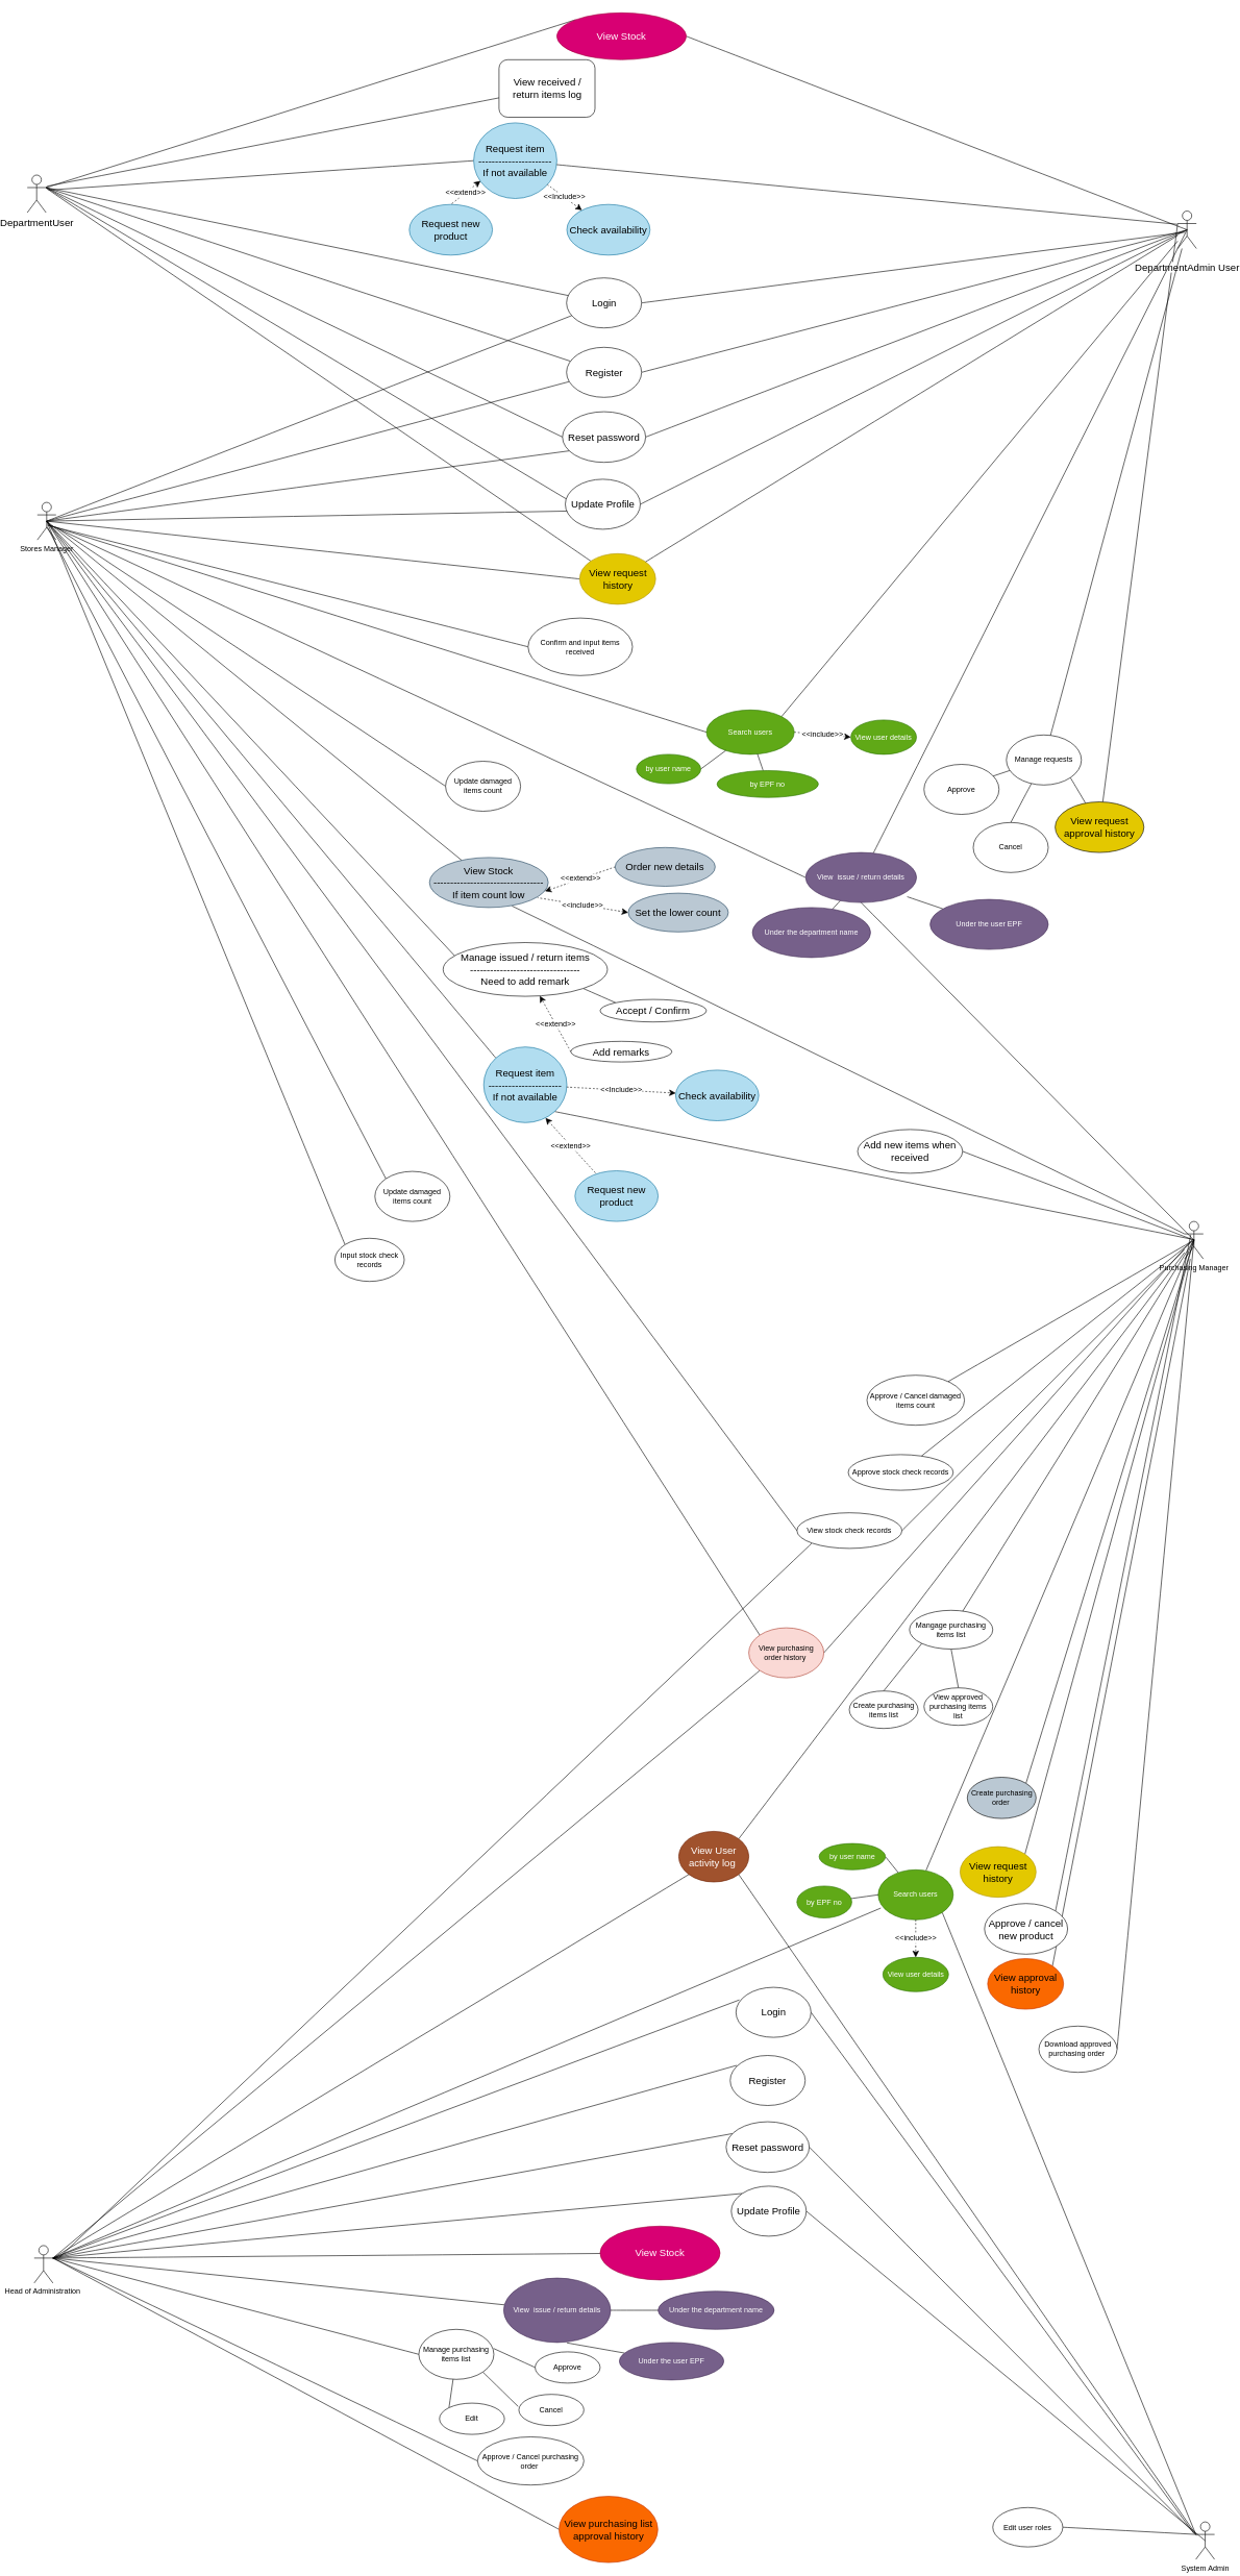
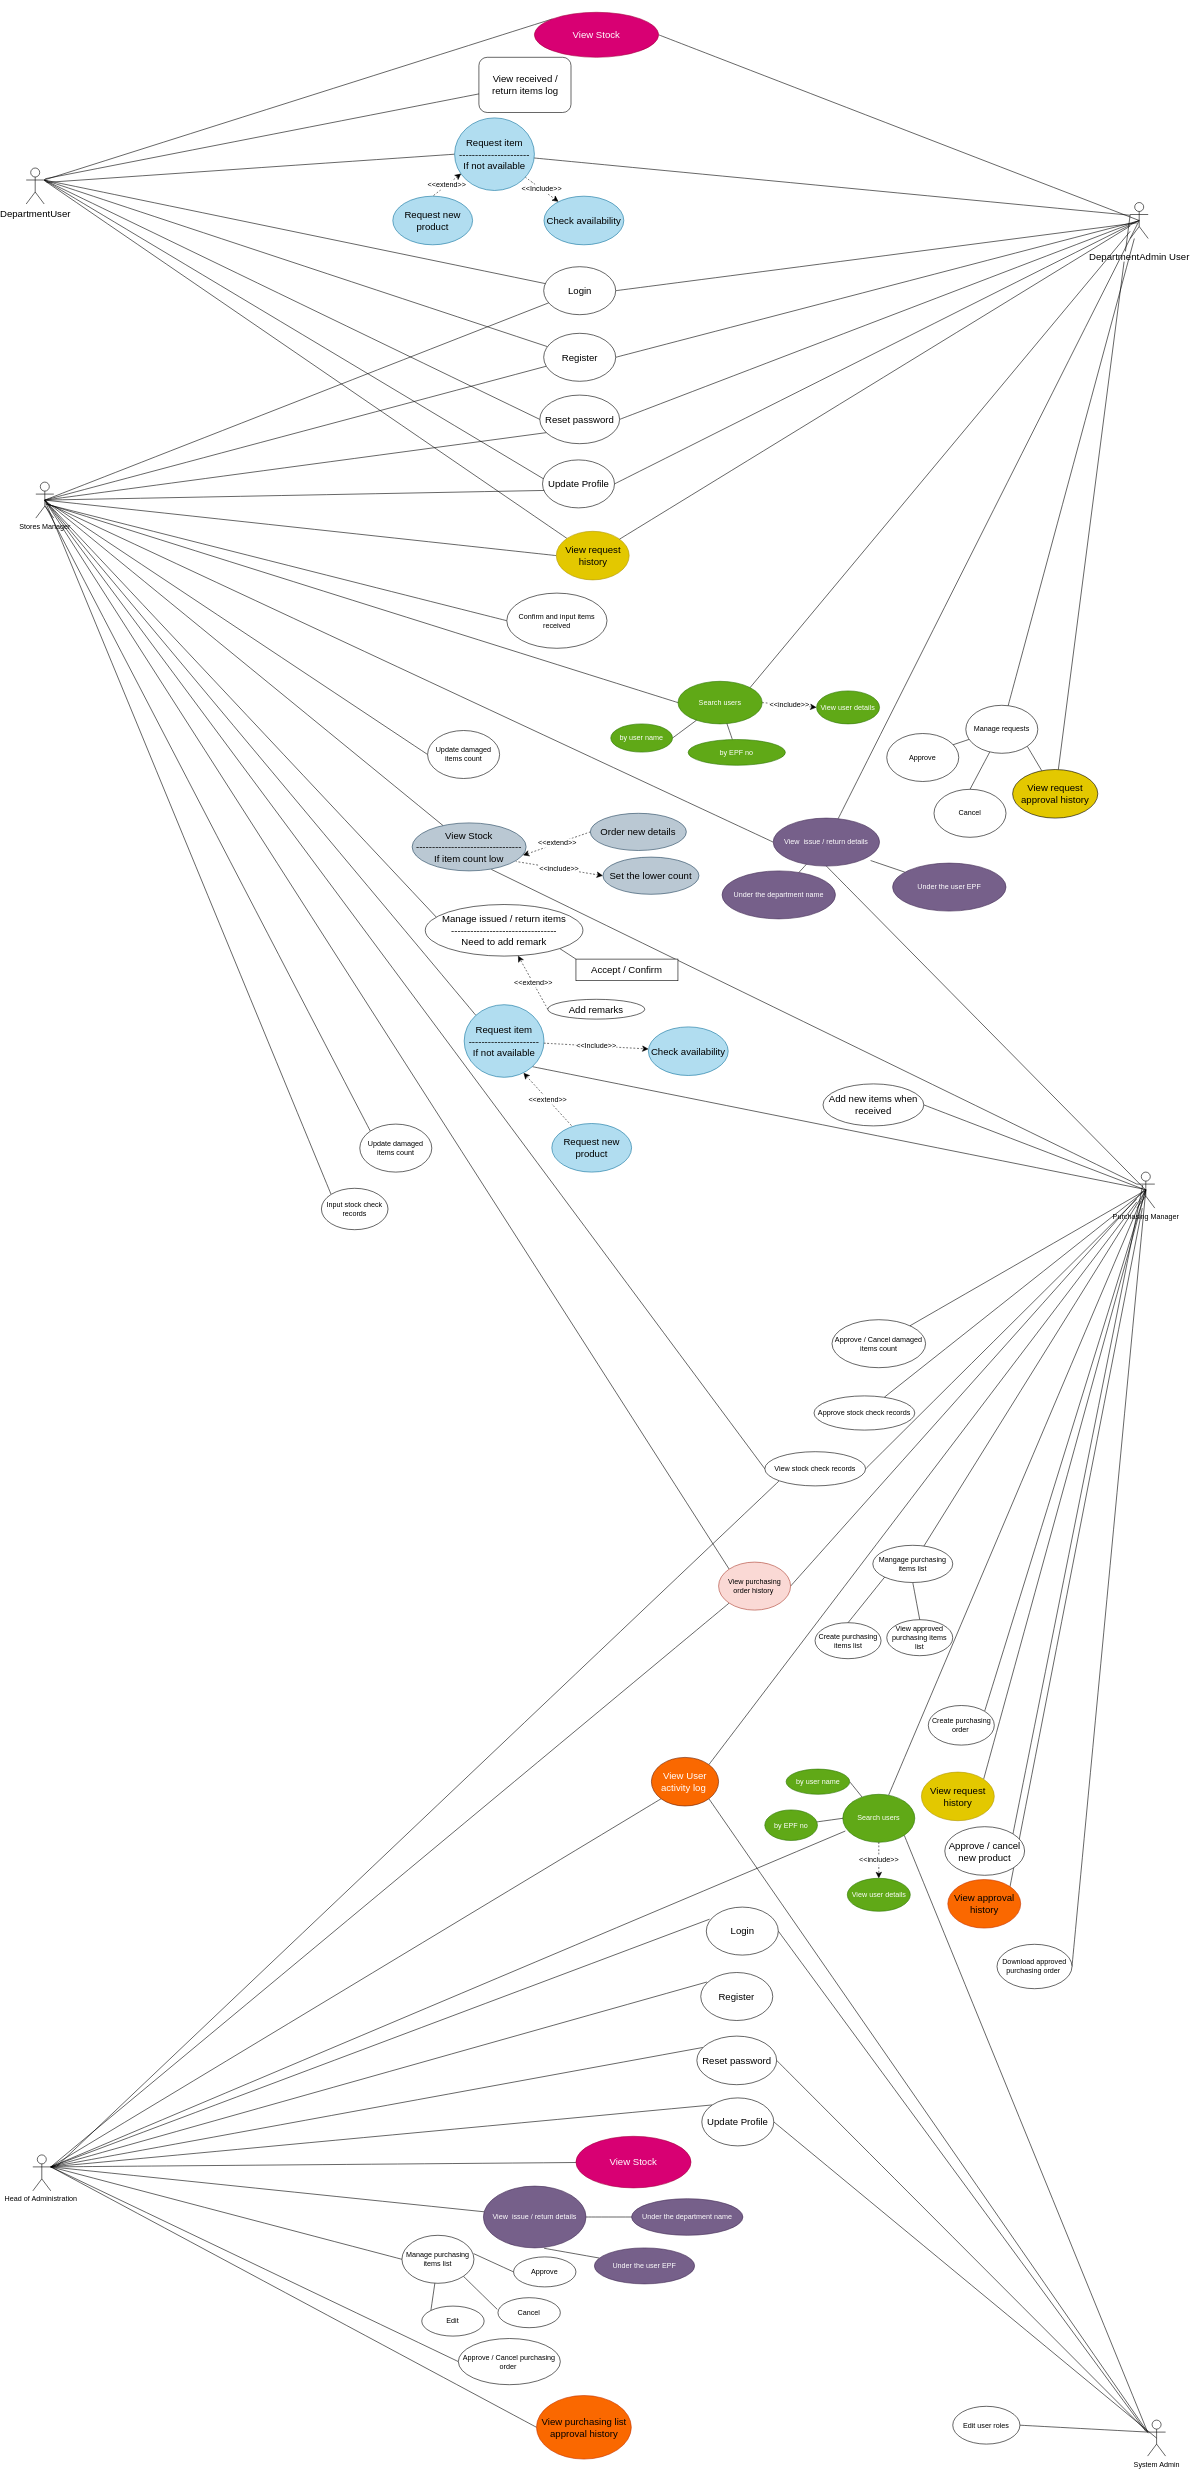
- <mxCell id="168" value="Accept / Confirm" style="ellipse;whiteSpace=wrap;html=1;fontSize=16;container=0;" parent="1" vertex="1"><mxGeometry x="936.25" y="1598" width="170" height="36" as="geometry" /></mxCell>
+ <mxCell id="168" value="Accept / Confirm" style="whiteSpace=wrap;html=1;fontSize=16;container=0;rounded=0;" parent="1" vertex="1"><mxGeometry x="936.25" y="1598" width="170" height="36" as="geometry" /></mxCell>
- <mxCell id="14" value="Create purchasing order&amp;nbsp;" style="ellipse;whiteSpace=wrap;html=1;fontFamily=Helvetica;fontSize=12;fontColor=default;container=0;fillColor=#bac8d3;" parent="1" vertex="1"><mxGeometry x="1523.5" y="2842" width="110" height="66" as="geometry" /></mxCell>
+ <mxCell id="14" value="Create purchasing order&amp;nbsp;" style="ellipse;whiteSpace=wrap;html=1;fontFamily=Helvetica;fontSize=12;fontColor=default;container=0;" parent="1" vertex="1"><mxGeometry x="1523.5" y="2842" width="110" height="66" as="geometry" /></mxCell>
- <mxCell id="57" value="View User activity log&amp;nbsp;" style="ellipse;whiteSpace=wrap;html=1;fontSize=16;container=0;fillColor=#a0522d;strokeColor=#6D1F00;fontColor=#ffffff;" parent="1" vertex="1"><mxGeometry x="1062" y="2928.5" width="112" height="81" as="geometry" /></mxCell>
+ <mxCell id="57" value="View User activity log&amp;nbsp;" style="ellipse;whiteSpace=wrap;html=1;fontSize=16;container=0;fillColor=#fa6800;strokeColor=#6D1F00;fontColor=#ffffff;" parent="1" vertex="1"><mxGeometry x="1062" y="2928.5" width="112" height="81" as="geometry" /></mxCell>
